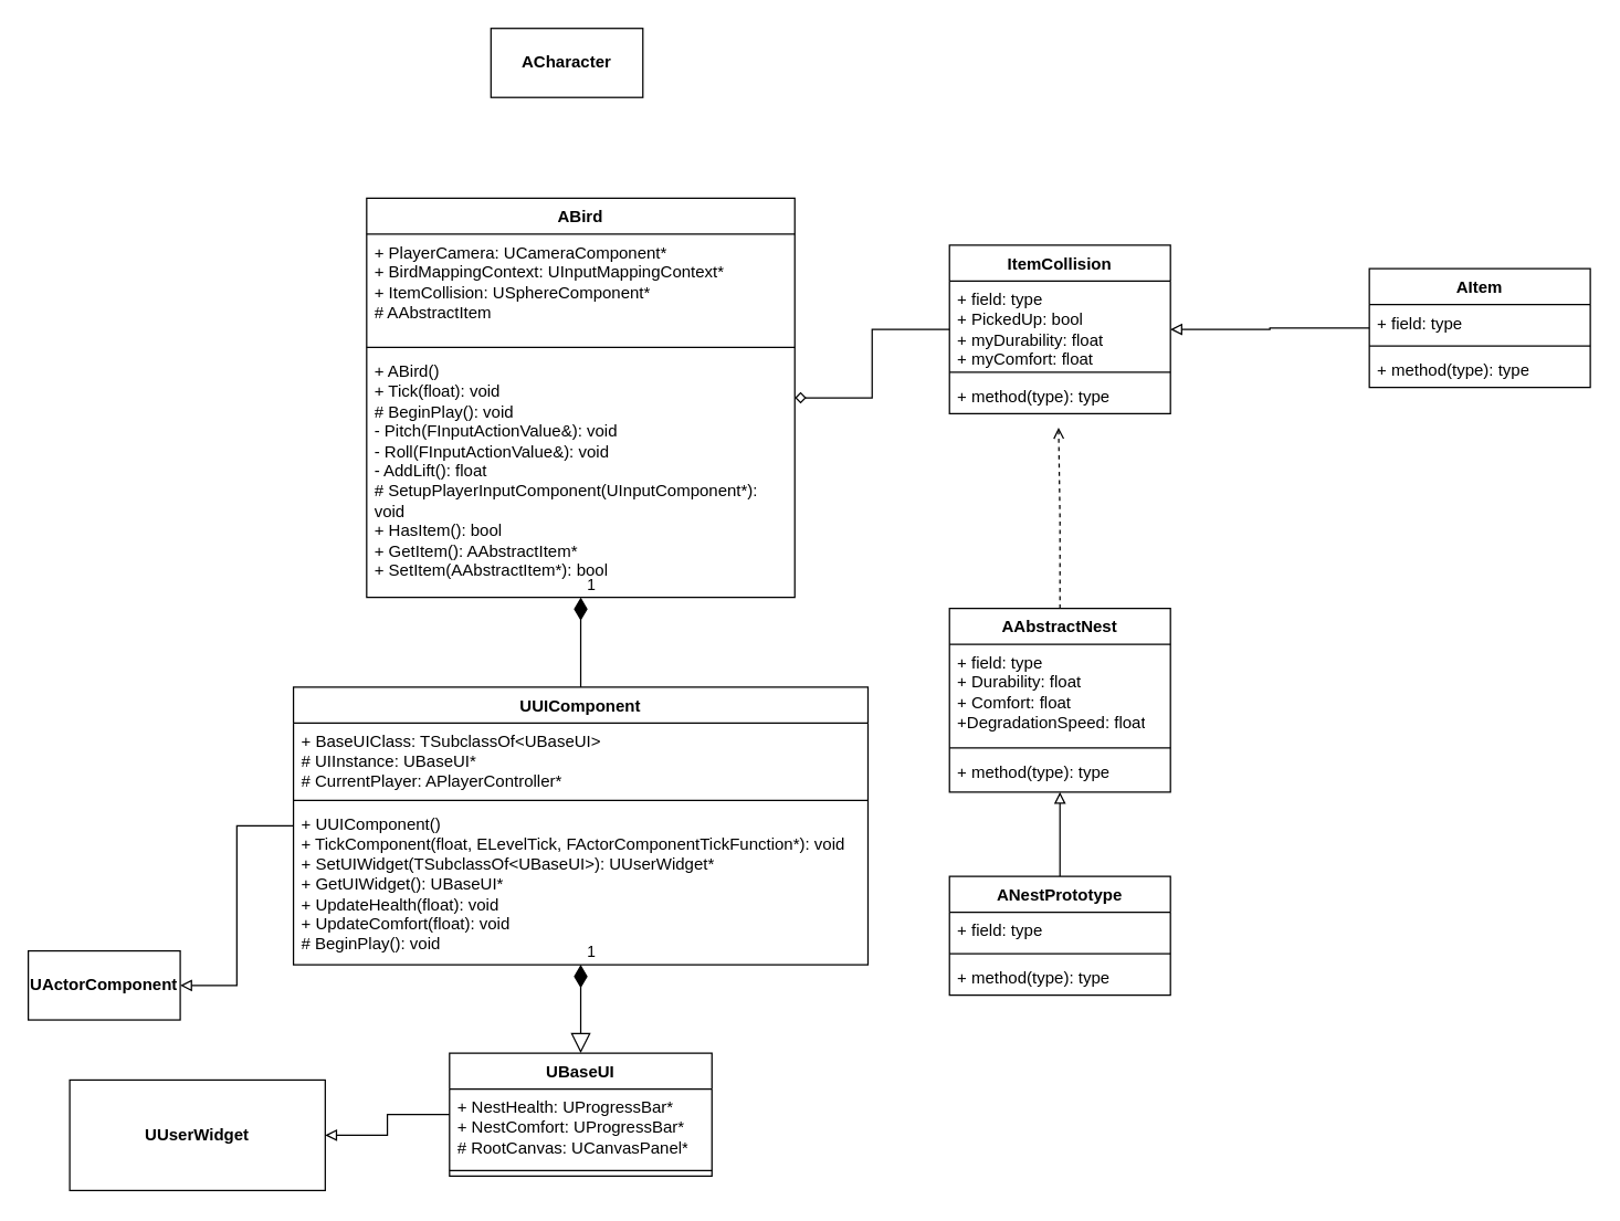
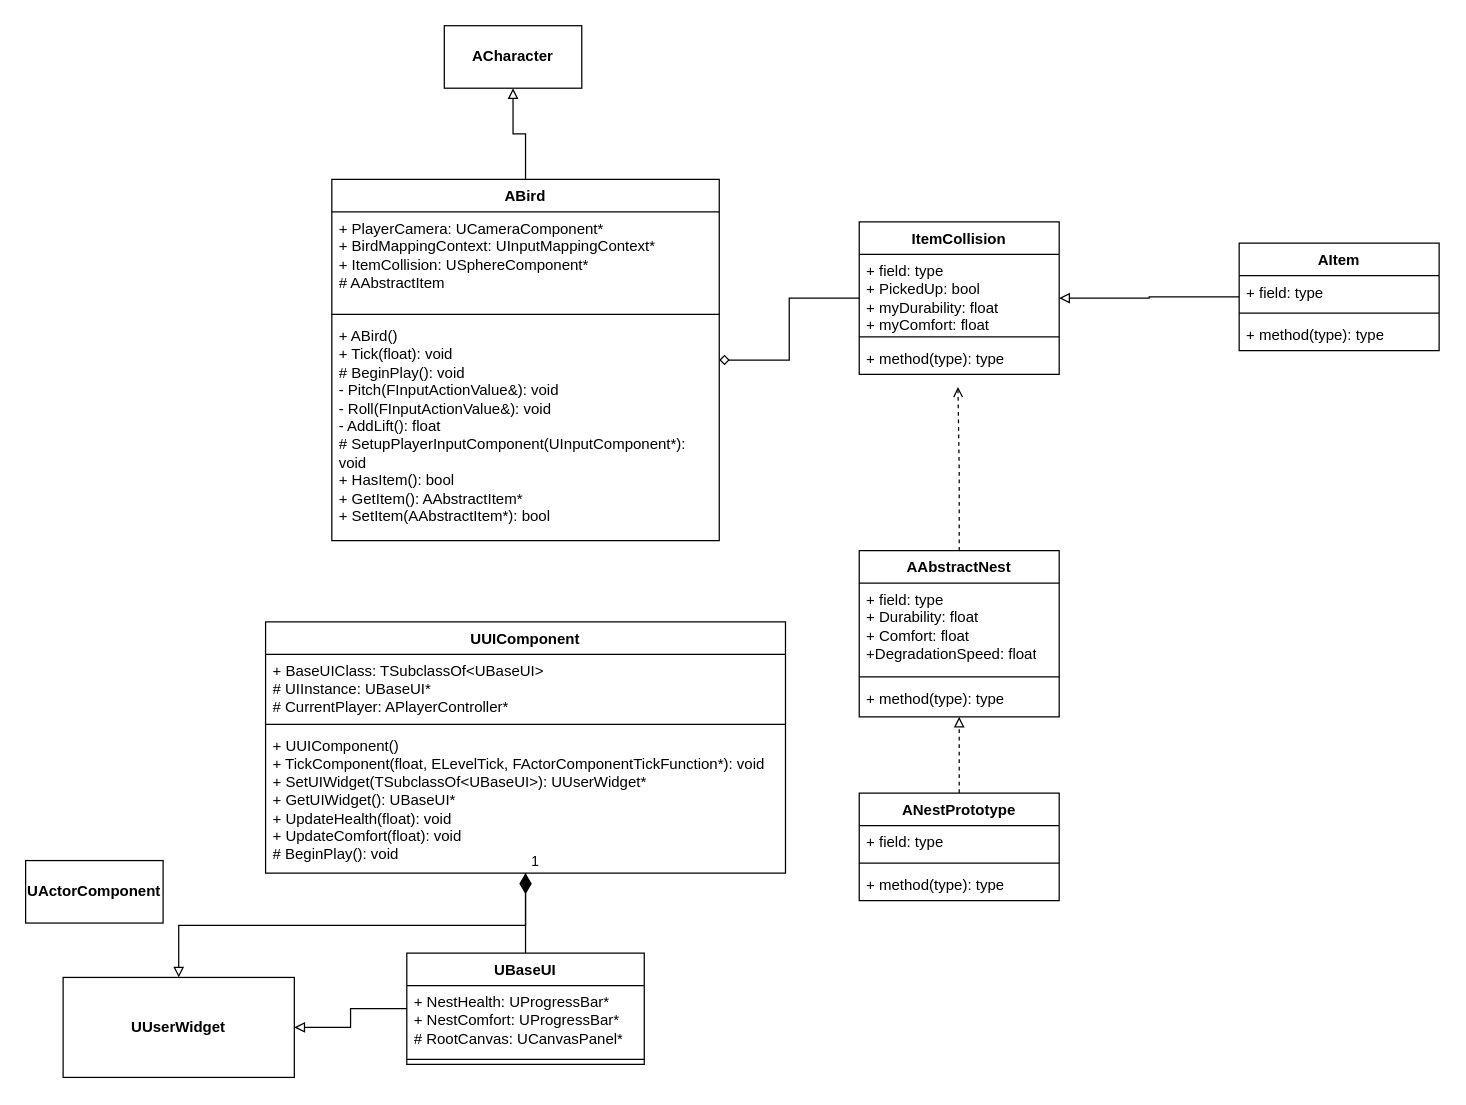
+ <mxCell id="2" style="edgeStyle=orthogonalEdgeStyle;rounded=0;orthogonalLoop=1;jettySize=auto;html=1;endArrow=block;endFill=0;" parent="1" source="4" target="8" edge="1"><mxGeometry relative="1" as="geometry" /></mxCell>
- <mxCell id="40" value="1" style="endArrow=none;html=1;endSize=12;startArrow=diamondThin;startSize=14;startFill=1;edgeStyle=orthogonalEdgeStyle;align=left;verticalAlign=bottom;rounded=0;endFill=0;" parent="1" source="4" target="28" edge="1"><mxGeometry x="-1" y="3" relative="1" as="geometry"><mxPoint x="435" y="427" as="sourcePoint" /><mxPoint x="435" y="491" as="targetPoint" /><mxPoint as="offset" /></mxGeometry></mxCell>
- <mxCell id="23" style="edgeStyle=orthogonalEdgeStyle;rounded=0;orthogonalLoop=1;jettySize=auto;html=1;endArrow=block;endFill=0;" parent="1" source="24" target="19" edge="1"><mxGeometry relative="1" as="geometry" /></mxCell>
+ <mxCell id="23" style="edgeStyle=orthogonalEdgeStyle;rounded=0;orthogonalLoop=1;jettySize=auto;html=1;endArrow=block;endFill=0;dashed=1;" parent="1" source="24" target="19" edge="1"><mxGeometry relative="1" as="geometry" /></mxCell>
- <mxCell id="33" style="edgeStyle=orthogonalEdgeStyle;rounded=0;orthogonalLoop=1;jettySize=auto;html=1;endArrow=block;endFill=0;" parent="1" source="28" target="32" edge="1"><mxGeometry relative="1" as="geometry"><mxPoint x="168" y="714" as="sourcePoint" /><mxPoint x="168" y="646" as="targetPoint" /></mxGeometry></mxCell>
+ <mxCell id="33" style="edgeStyle=orthogonalEdgeStyle;rounded=0;orthogonalLoop=1;jettySize=auto;html=1;endArrow=block;endFill=0;" parent="1" source="28" target="37" edge="1"><mxGeometry relative="1" as="geometry"><mxPoint x="168" y="714" as="sourcePoint" /><mxPoint x="168" y="646" as="targetPoint" /></mxGeometry></mxCell>
- <mxCell id="39" value="1" style="endArrow=block;html=1;endSize=12;startArrow=diamondThin;startSize=14;startFill=1;edgeStyle=orthogonalEdgeStyle;align=left;verticalAlign=bottom;rounded=0;endFill=0;" parent="1" source="28" target="34" edge="1"><mxGeometry x="-1" y="3" relative="1" as="geometry"><mxPoint x="244" y="735" as="sourcePoint" /><mxPoint x="404" y="735" as="targetPoint" /><mxPoint as="offset" /></mxGeometry></mxCell>
+ <mxCell id="39" value="1" style="endArrow=none;html=1;endSize=12;startArrow=diamondThin;startSize=14;startFill=1;edgeStyle=orthogonalEdgeStyle;align=left;verticalAlign=bottom;rounded=0;endFill=0;" parent="1" source="28" target="34" edge="1"><mxGeometry x="-1" y="3" relative="1" as="geometry"><mxPoint x="244" y="735" as="sourcePoint" /><mxPoint x="404" y="735" as="targetPoint" /><mxPoint as="offset" /></mxGeometry></mxCell>
